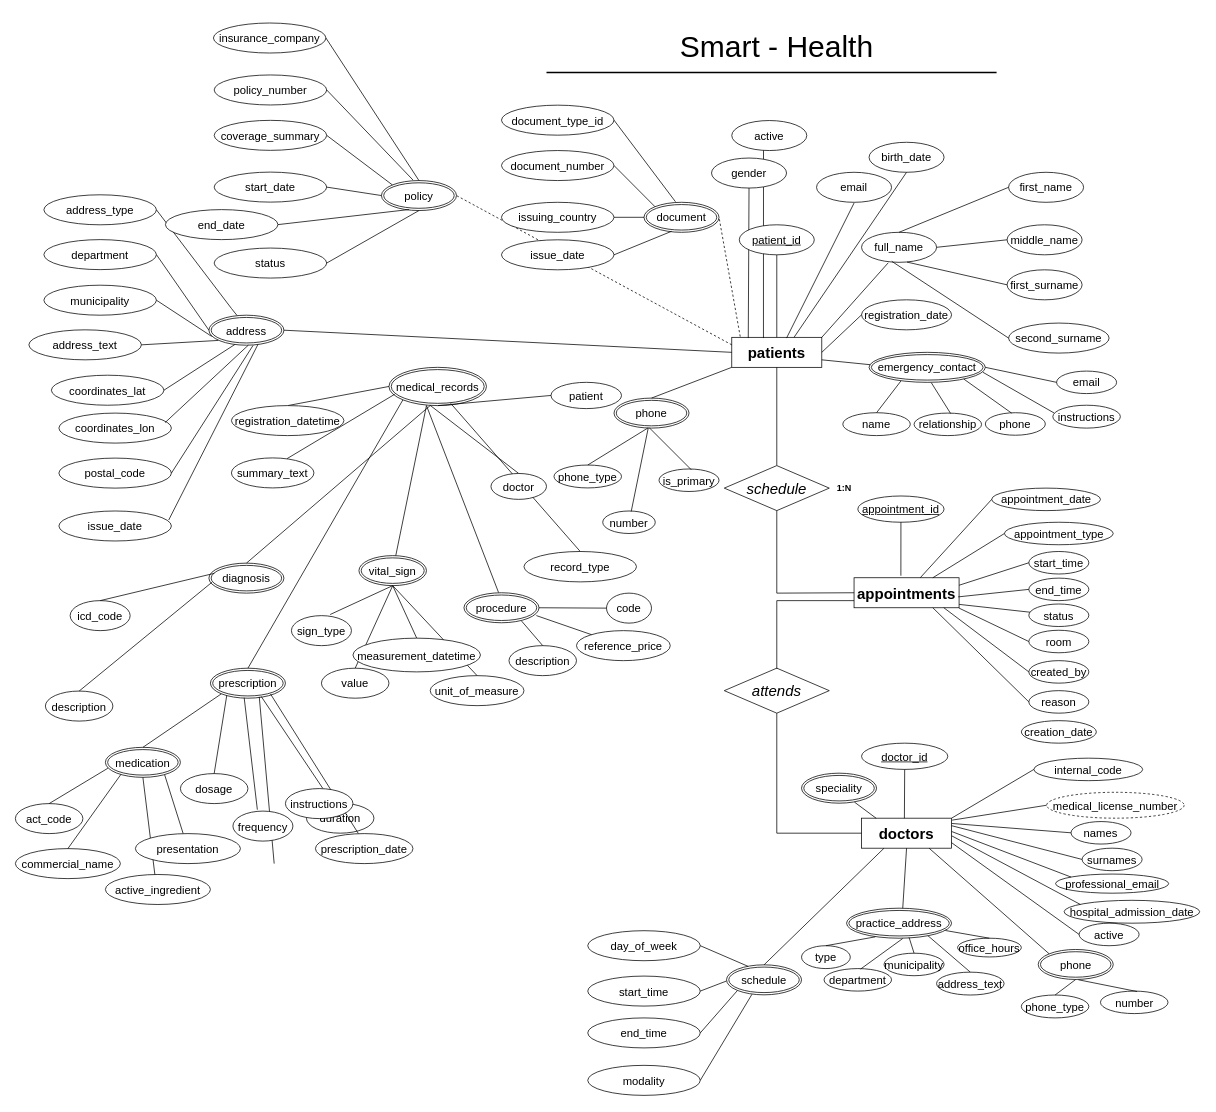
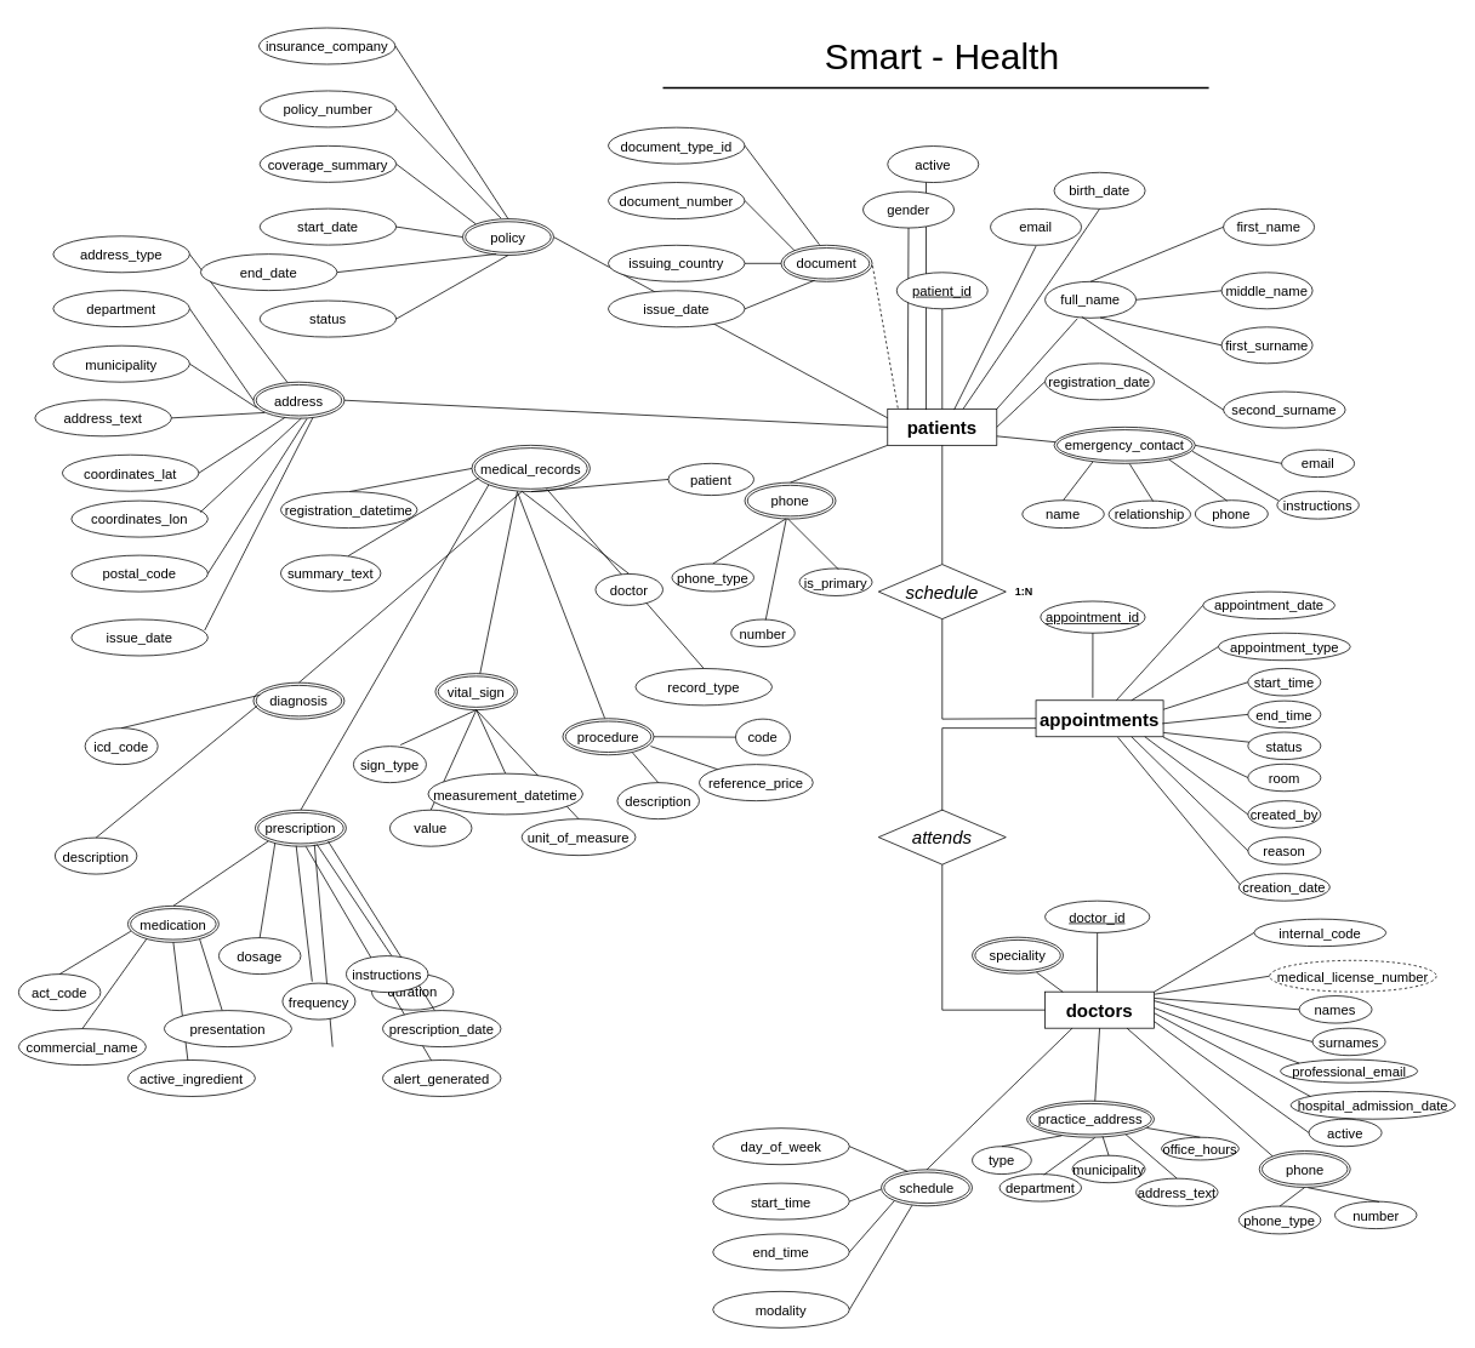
- <mxCell id="146" value="" style="endArrow=none;html=1;rounded=0;entryX=1;entryY=0.5;entryDx=0;entryDy=0;exitX=0;exitY=0.25;exitDx=0;exitDy=0;dashed=1;" parent="1" source="4" target="148" edge="1"><mxGeometry width="50" height="50" relative="1" as="geometry"><mxPoint x="888" y="460" as="sourcePoint" /><mxPoint x="602.3" y="276.24" as="targetPoint" /></mxGeometry></mxCell>
+ <mxCell id="146" value="" style="endArrow=none;html=1;rounded=0;entryX=1;entryY=0.5;entryDx=0;entryDy=0;exitX=0;exitY=0.25;exitDx=0;exitDy=0;" parent="1" source="4" target="148" edge="1"><mxGeometry width="50" height="50" relative="1" as="geometry"><mxPoint x="888" y="460" as="sourcePoint" /><mxPoint x="602.3" y="276.24" as="targetPoint" /></mxGeometry></mxCell>
+ <mxCell id="95" value="" style="endArrow=none;html=1;rounded=0;entryX=0.643;entryY=1.015;entryDx=0;entryDy=0;entryPerimeter=0;exitX=0.015;exitY=0.41;exitDx=0;exitDy=0;exitPerimeter=0;" parent="1" source="85" target="73" edge="1"><mxGeometry width="50" height="50" relative="1" as="geometry"><mxPoint x="1308" y="980" as="sourcePoint" /><mxPoint x="1358" y="930" as="targetPoint" /></mxGeometry></mxCell>
+ <mxCell id="204" value="" style="endArrow=none;html=1;rounded=0;entryX=0.557;entryY=1.004;entryDx=0;entryDy=0;entryPerimeter=0;" edge="1" parent="1" source="189" target="168"><mxGeometry width="50" height="50" relative="1" as="geometry"><mxPoint x="350" y="1050.56" as="sourcePoint" /><mxPoint x="400" y="1000.56" as="targetPoint" /></mxGeometry></mxCell>
+ <mxCell id="189" value="alert_generated" style="ellipse;whiteSpace=wrap;html=1;align=center;fontSize=15;" vertex="1" parent="1"><mxGeometry x="420" y="1165.06" width="130" height="40" as="geometry" /></mxCell>
